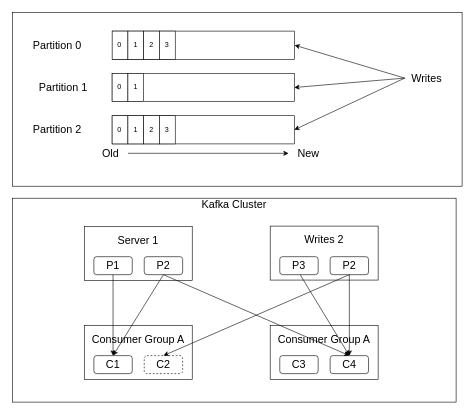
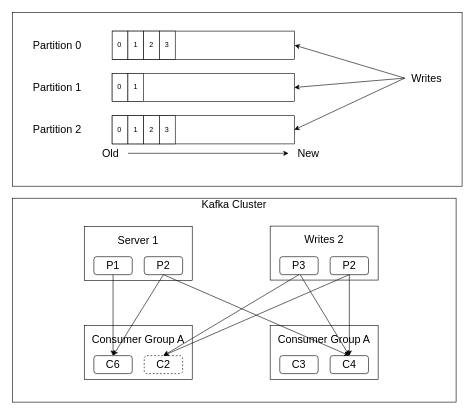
- <mxCell id="8" value="&lt;font style=&quot;font-size: 18px&quot;&gt;Partition 1&lt;/font&gt;" style="text;html=1;strokeColor=none;fillColor=none;align=center;verticalAlign=middle;whiteSpace=wrap;rounded=0;" vertex="1" parent="2"><mxGeometry x="23.393" y="117.568" width="124.362" height="15.676" as="geometry" /></mxCell>
+ <mxCell id="8" value="&lt;font style=&quot;font-size: 18px&quot;&gt;Partition 1&lt;/font&gt;" style="text;html=1;strokeColor=none;fillColor=none;align=center;verticalAlign=middle;whiteSpace=wrap;rounded=0;" vertex="1" parent="2"><mxGeometry x="13.393" y="117.568" width="124.362" height="15.676" as="geometry" /></mxCell>
+ <mxCell id="43" value="" style="endArrow=classic;html=1;fontSize=18;exitX=0.5;exitY=1;exitDx=0;exitDy=0;entryX=0.5;entryY=0;entryDx=0;entryDy=0;" edge="1" parent="1" source="32" target="36"><mxGeometry width="50" height="50" relative="1" as="geometry"><mxPoint x="282" y="467.5" as="sourcePoint" /><mxPoint x="592" y="602.5" as="targetPoint" /></mxGeometry></mxCell>
- <mxCell id="35" value="C1" style="rounded=1;whiteSpace=wrap;html=1;fontSize=18;" vertex="1" parent="1"><mxGeometry x="156" y="592.5" width="64" height="30" as="geometry" /></mxCell>
+ <mxCell id="35" value="C6" style="rounded=1;whiteSpace=wrap;html=1;fontSize=18;" vertex="1" parent="1"><mxGeometry x="156" y="592.5" width="64" height="30" as="geometry" /></mxCell>
